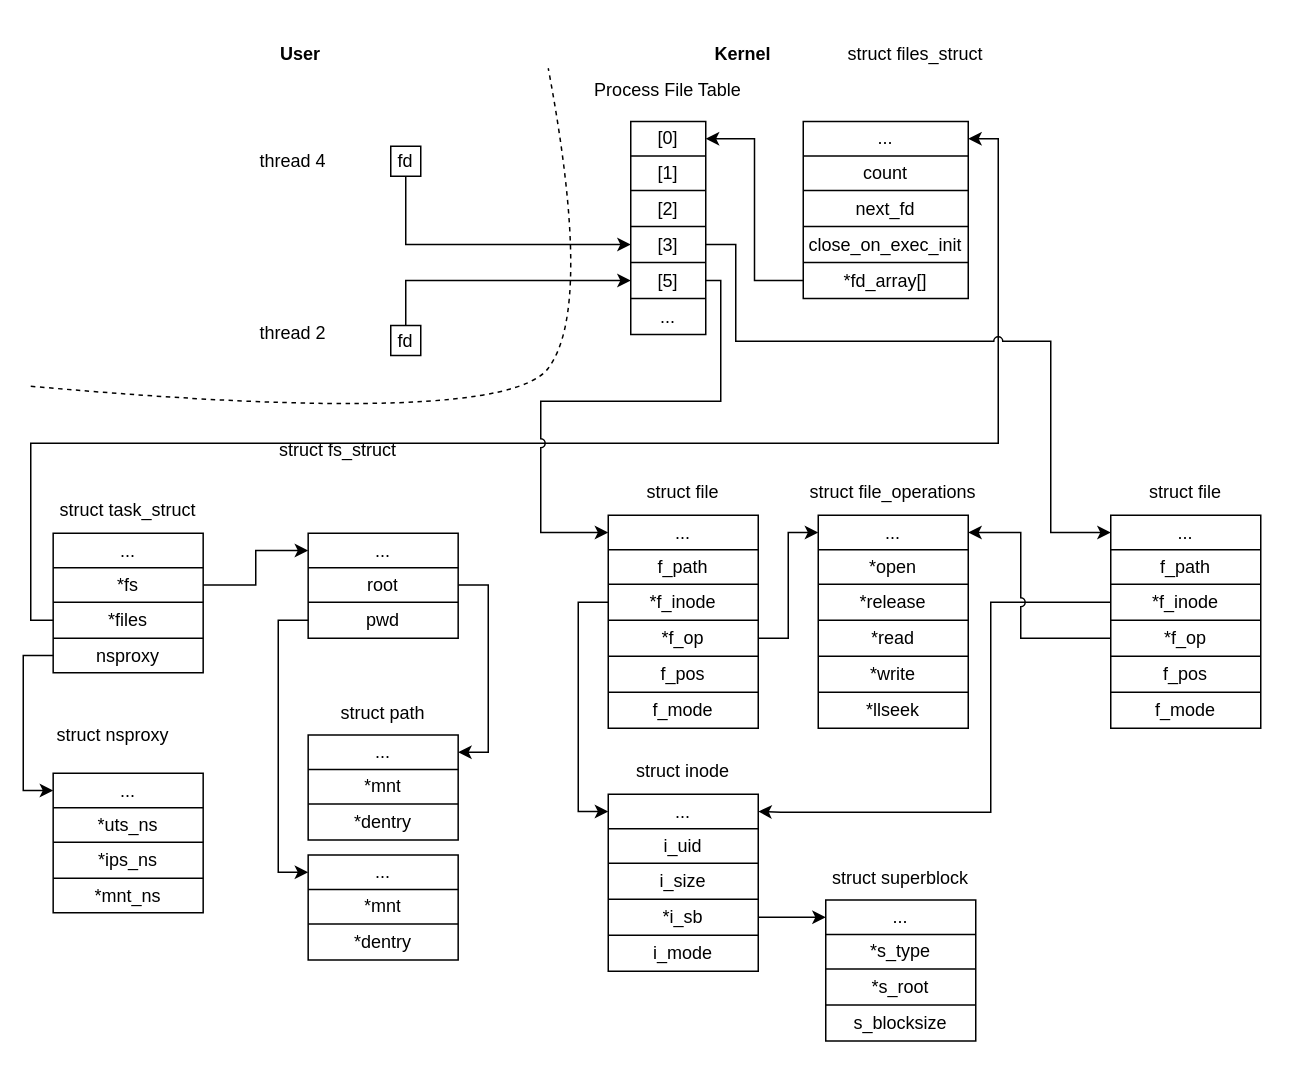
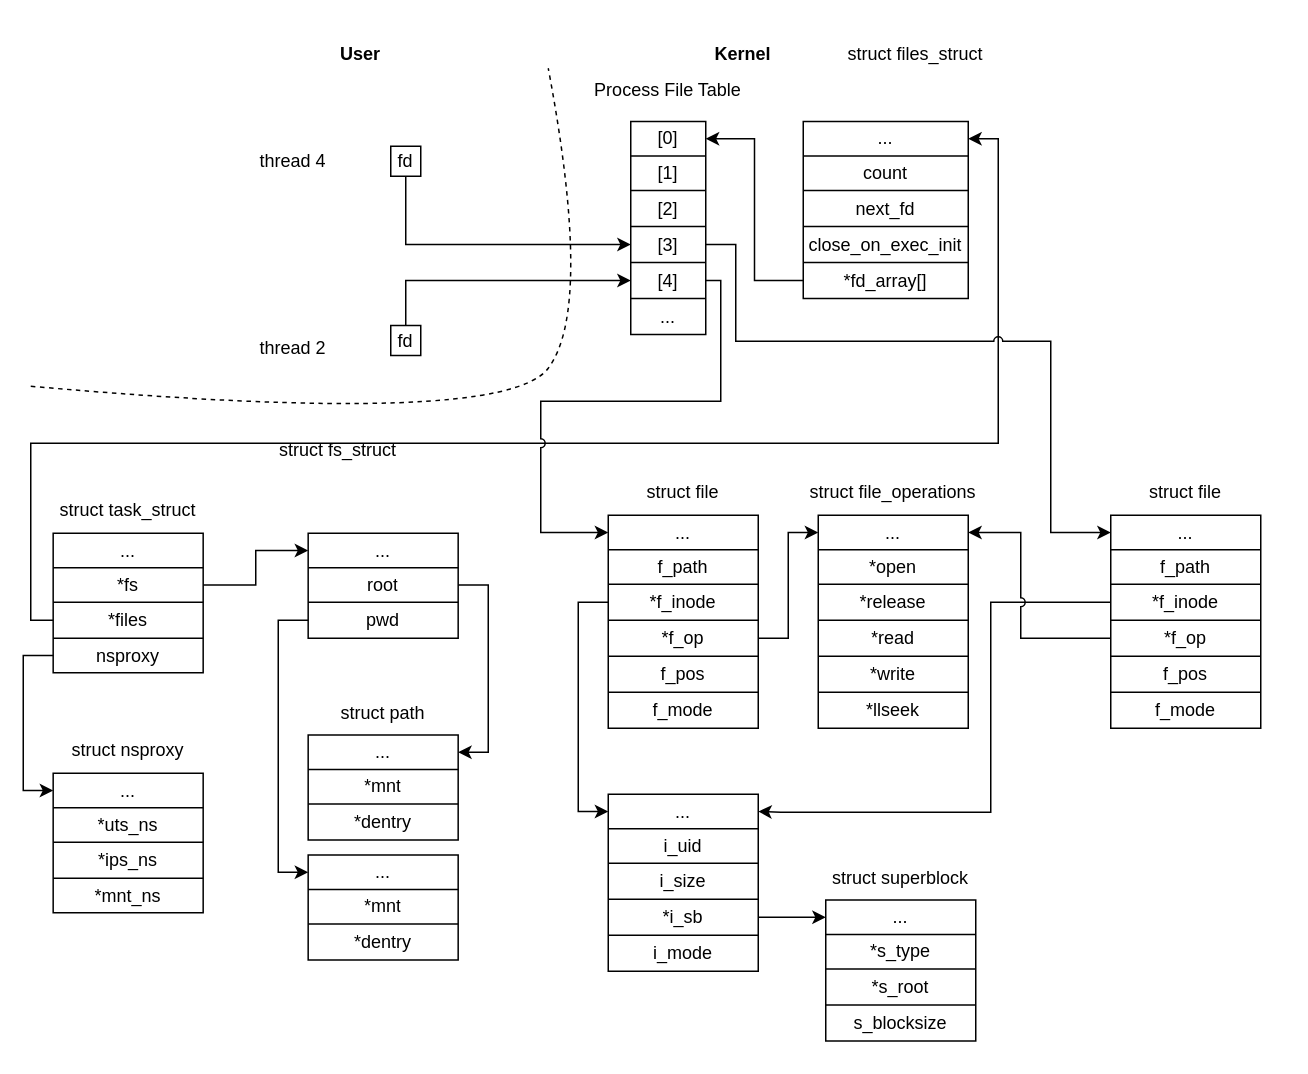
- <mxCell id="133" value="&lt;b&gt;User &lt;/b&gt;" style="text;html=1;strokeColor=none;fillColor=none;align=center;verticalAlign=middle;whiteSpace=wrap;rounded=0;" vertex="1" parent="1"><mxGeometry x="165" y="20.5" width="70" height="30" as="geometry" /></mxCell>
+ <mxCell id="133" value="&lt;b&gt;User &lt;/b&gt;" style="text;html=1;strokeColor=none;fillColor=none;align=center;verticalAlign=middle;whiteSpace=wrap;rounded=0;" vertex="1" parent="1"><mxGeometry x="205" y="20.5" width="70" height="30" as="geometry" /></mxCell>
- <mxCell id="124" value="[5]" style="shape=partialRectangle;html=1;whiteSpace=wrap;connectable=0;fillColor=none;top=0;left=0;bottom=0;right=0;overflow=hidden;" vertex="1" parent="123"><mxGeometry width="50" height="24" as="geometry"><mxRectangle width="50" height="24" as="alternateBounds" /></mxGeometry></mxCell>
+ <mxCell id="124" value="[4]" style="shape=partialRectangle;html=1;whiteSpace=wrap;connectable=0;fillColor=none;top=0;left=0;bottom=0;right=0;overflow=hidden;" vertex="1" parent="123"><mxGeometry width="50" height="24" as="geometry"><mxRectangle width="50" height="24" as="alternateBounds" /></mxGeometry></mxCell>
- <mxCell id="138" value="thread 2" style="text;html=1;strokeColor=none;fillColor=none;align=center;verticalAlign=middle;whiteSpace=wrap;rounded=0;" vertex="1" parent="1"><mxGeometry x="165" y="206.5" width="60" height="30" as="geometry" /></mxCell>
+ <mxCell id="138" value="thread 2" style="text;html=1;strokeColor=none;fillColor=none;align=center;verticalAlign=middle;whiteSpace=wrap;rounded=0;" vertex="1" parent="1"><mxGeometry x="165" y="216.5" width="60" height="30" as="geometry" /></mxCell>
- <mxCell id="21" value="struct nsproxy" style="text;html=1;strokeColor=none;fillColor=none;align=center;verticalAlign=middle;whiteSpace=wrap;rounded=0;" vertex="1" parent="1"><mxGeometry x="14.95" y="475" width="120" height="30" as="geometry" /></mxCell>
+ <mxCell id="21" value="struct nsproxy" style="text;html=1;strokeColor=none;fillColor=none;align=center;verticalAlign=middle;whiteSpace=wrap;rounded=0;" vertex="1" parent="1"><mxGeometry x="24.95" y="485" width="120" height="30" as="geometry" /></mxCell>
- <mxCell id="84" value="struct inode" style="text;html=1;strokeColor=none;fillColor=none;align=center;verticalAlign=middle;whiteSpace=wrap;rounded=0;" vertex="1" parent="1"><mxGeometry x="395" y="499" width="120" height="30" as="geometry" /></mxCell>
